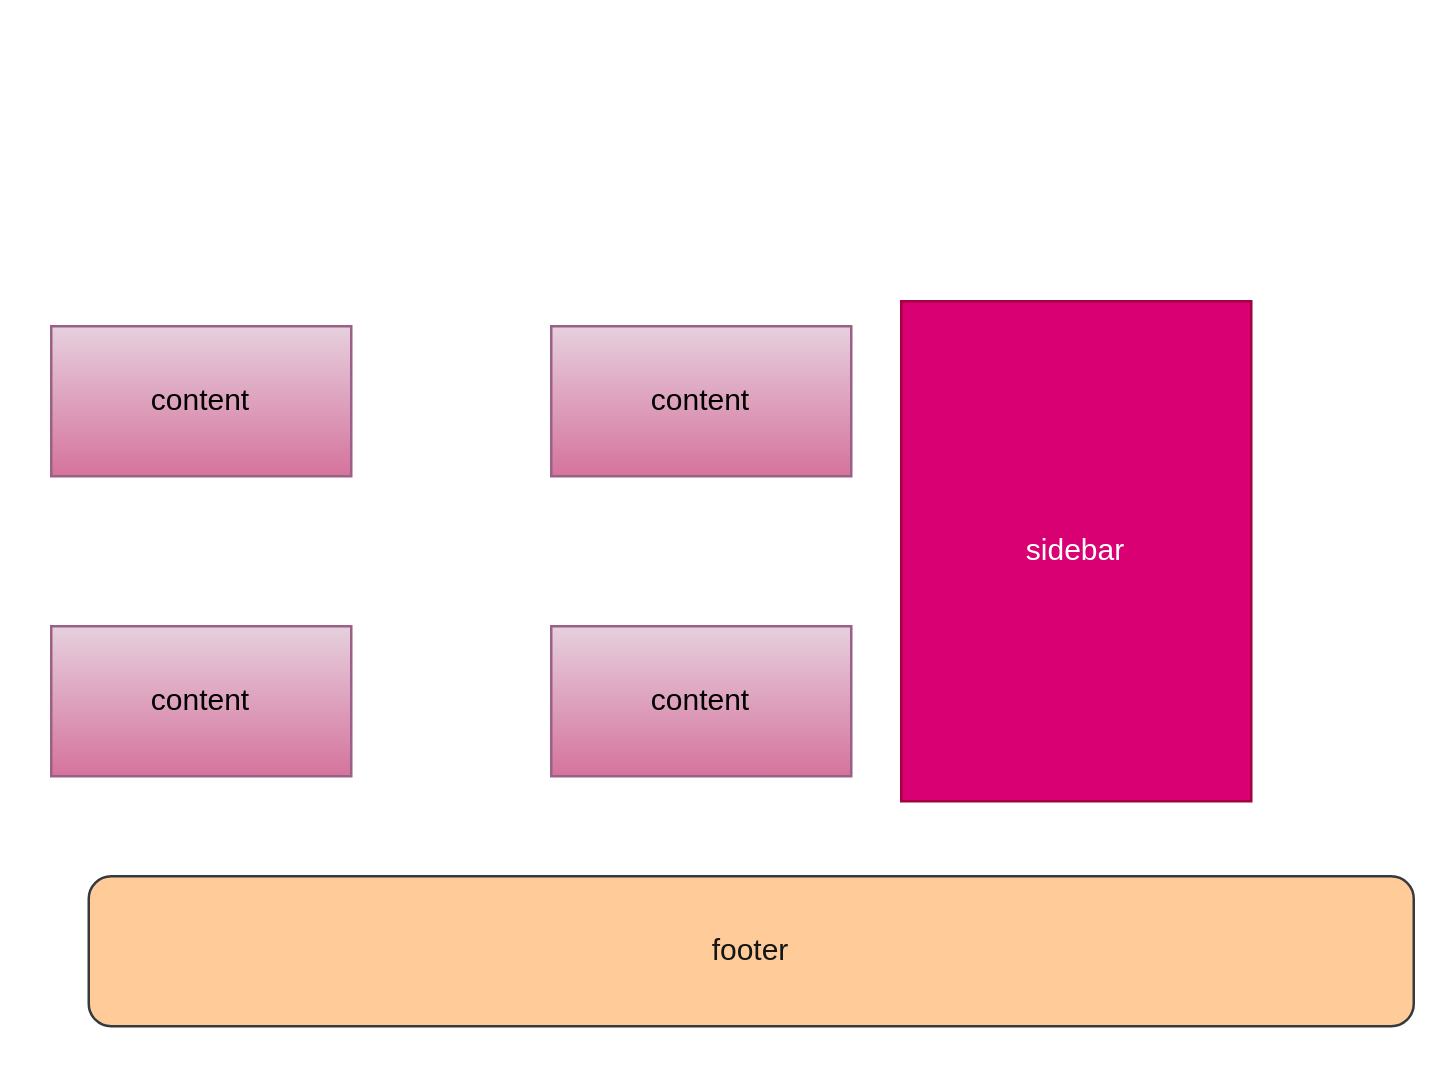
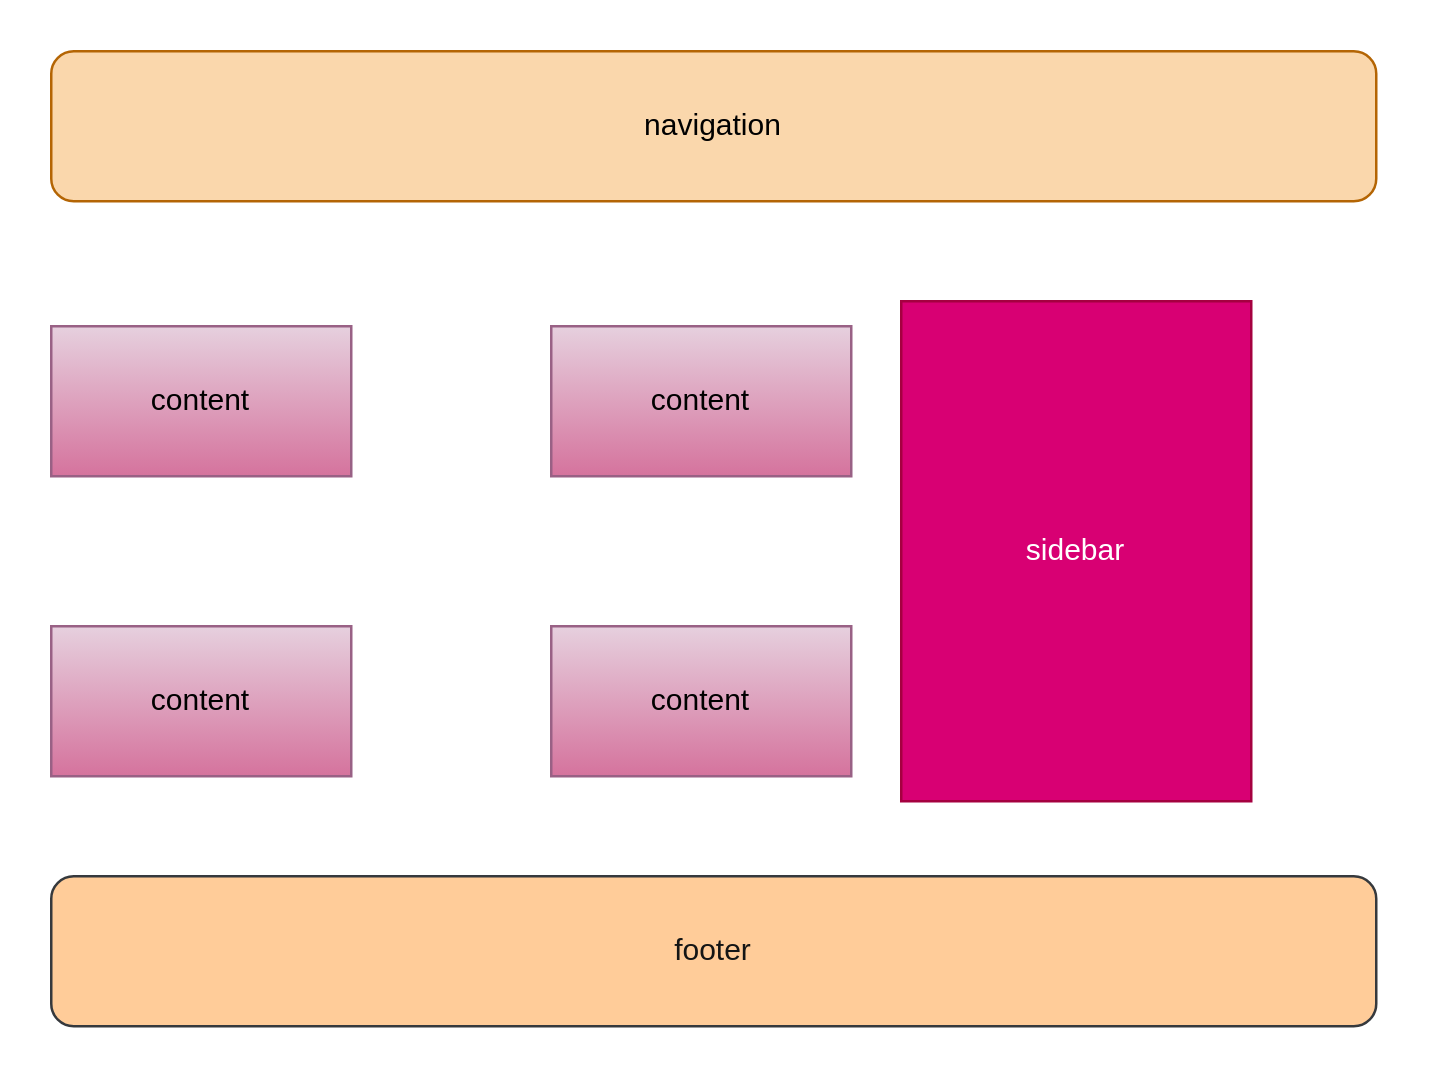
+ <mxCell id="2" value="&lt;font color=&quot;#000000&quot;&gt;navigation&lt;/font&gt;" style="rounded=1;whiteSpace=wrap;html=1;fillColor=#fad7ac;strokeColor=#b46504;" vertex="1" parent="1"><mxGeometry x="20" y="20" width="530" height="60" as="geometry" /></mxCell>
- <mxCell id="3" value="footer" style="rounded=1;whiteSpace=wrap;html=1;fillColor=#ffcc99;strokeColor=#36393d;fontColor=#141515;" vertex="1" parent="1"><mxGeometry x="35" y="350" width="530" height="60" as="geometry" /></mxCell>
+ <mxCell id="3" value="footer" style="rounded=1;whiteSpace=wrap;html=1;fillColor=#ffcc99;strokeColor=#36393d;fontColor=#141515;" vertex="1" parent="1"><mxGeometry x="20" y="350" width="530" height="60" as="geometry" /></mxCell>
